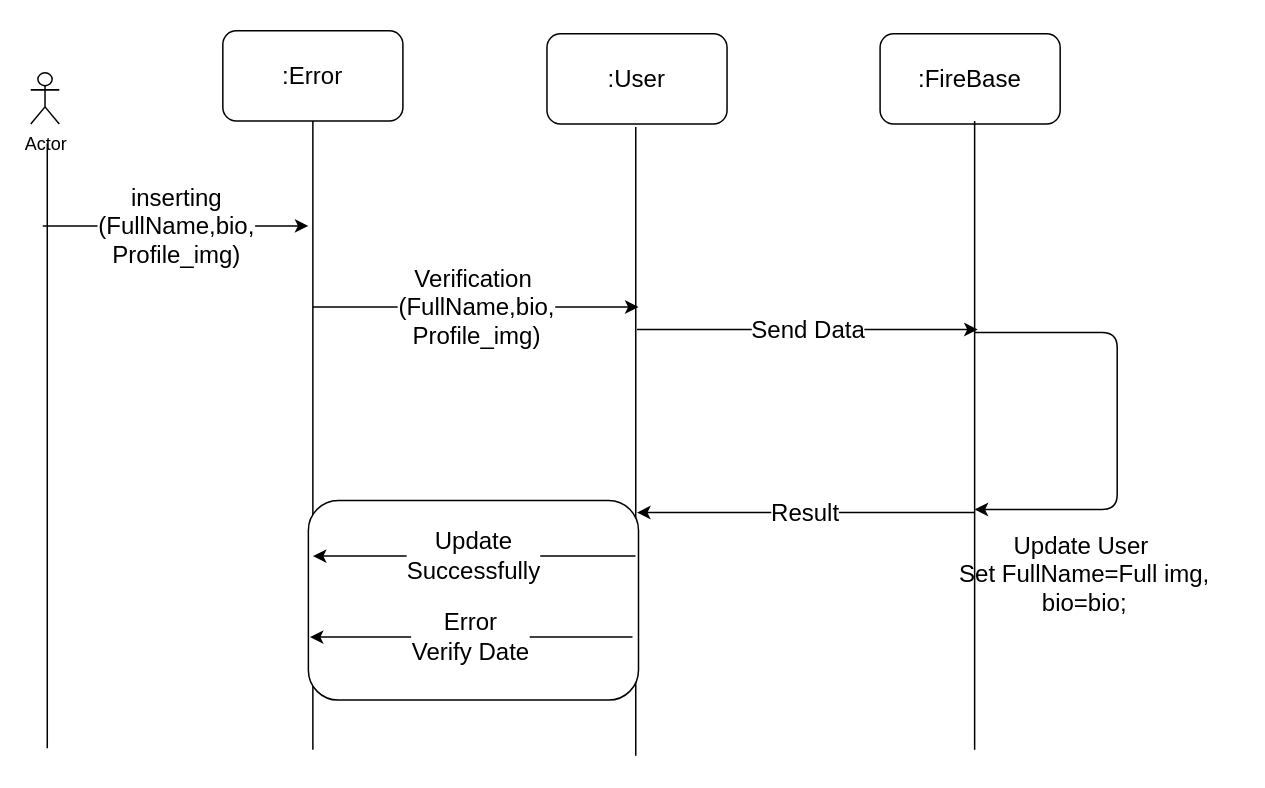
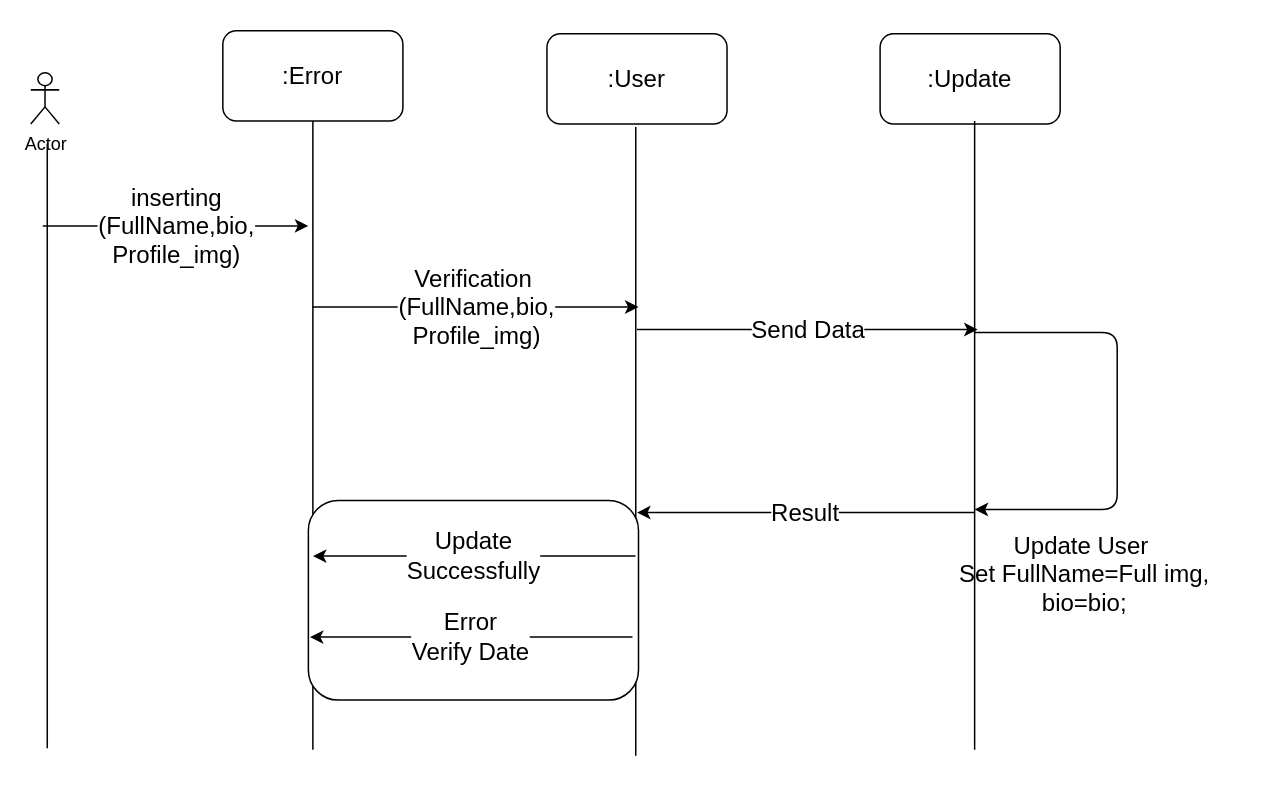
- <mxCell id="6" value="&lt;font style=&quot;font-size: 16px;&quot;&gt;:FireBase&lt;/font&gt;" style="rounded=1;whiteSpace=wrap;html=1;fillStyle=auto;" vertex="1" parent="1"><mxGeometry x="586" y="22" width="120" height="60" as="geometry" /></mxCell>
+ <mxCell id="6" value="&lt;font style=&quot;font-size: 16px;&quot;&gt;:Update&lt;/font&gt;" style="rounded=1;whiteSpace=wrap;html=1;fillStyle=auto;" vertex="1" parent="1"><mxGeometry x="586" y="22" width="120" height="60" as="geometry" /></mxCell>
